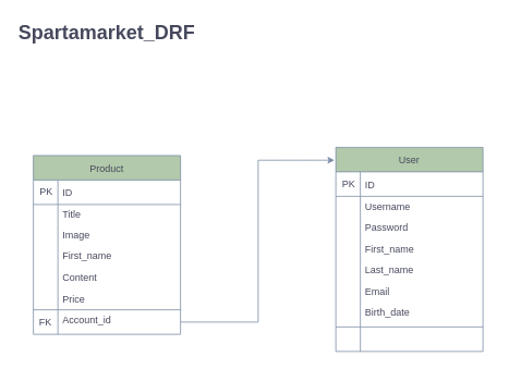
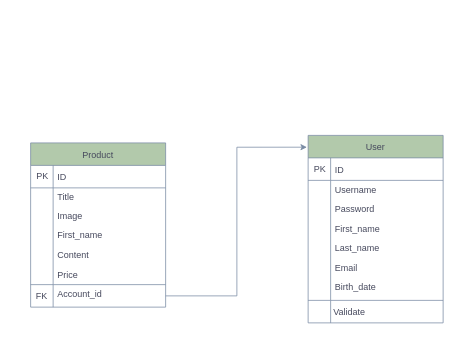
- <mxCell id="40" value="Spartamarket_DRF" style="text;strokeColor=none;fillColor=none;html=1;fontSize=24;fontStyle=1;verticalAlign=middle;align=left;labelBackgroundColor=none;fontColor=#46495D;" vertex="1" parent="1"><mxGeometry x="20" y="20" width="400" height="40" as="geometry" /></mxCell>
+ <mxCell id="20" value="Validate" style="text;html=1;align=left;verticalAlign=middle;whiteSpace=wrap;rounded=0;labelBackgroundColor=none;fontColor=#46495D;" vertex="1" parent="1"><mxGeometry x="442" y="402" width="80" height="28" as="geometry" /></mxCell>
